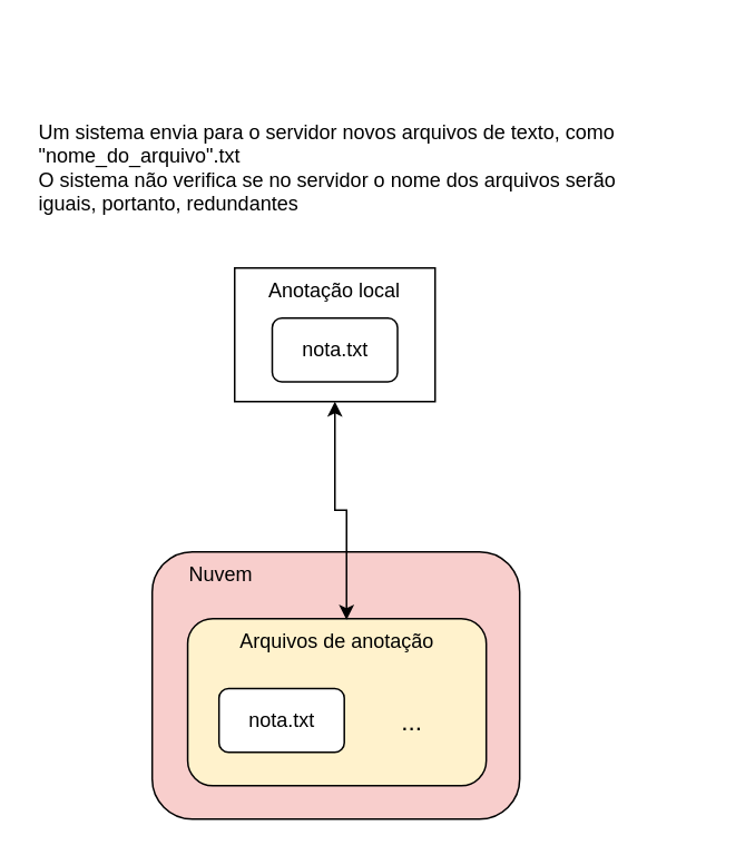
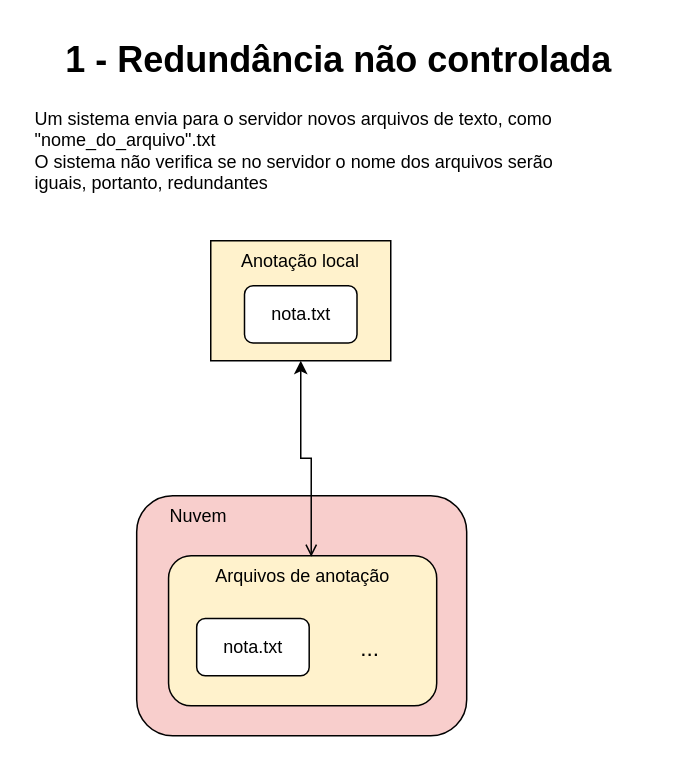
+ <mxCell id="9" value="1 - Redundância não controlada" style="text;strokeColor=none;fillColor=none;html=1;fontSize=24;fontStyle=1;verticalAlign=middle;align=center;rounded=1;glass=0;sketch=0;" parent="1" vertex="1"><mxGeometry x="20.63" y="20" width="409" height="40" as="geometry" /></mxCell>
- <mxCell id="3" value="Anotação local" style="whiteSpace=wrap;html=1;verticalAlign=top;align=center;" parent="1" vertex="1"><mxGeometry x="140" y="160" width="120" height="80" as="geometry" /></mxCell>
+ <mxCell id="3" value="Anotação local" style="whiteSpace=wrap;html=1;verticalAlign=top;align=center;fillColor=#fff2cc;" parent="1" vertex="1"><mxGeometry x="140" y="160" width="120" height="80" as="geometry" /></mxCell>
- <mxCell id="7" value="" style="edgeStyle=orthogonalEdgeStyle;rounded=0;orthogonalLoop=1;jettySize=auto;html=1;exitX=0.5;exitY=1;exitDx=0;exitDy=0;shadow=0;sketch=0;strokeWidth=1;startArrow=classic;startFill=1;entryX=0.532;entryY=0.007;entryDx=0;entryDy=0;entryPerimeter=0;" parent="1" source="3" target="5" edge="1"><mxGeometry relative="1" as="geometry" /></mxCell>
+ <mxCell id="7" value="" style="edgeStyle=orthogonalEdgeStyle;rounded=0;orthogonalLoop=1;jettySize=auto;html=1;exitX=0.5;exitY=1;exitDx=0;exitDy=0;shadow=0;sketch=0;strokeWidth=1;startArrow=classic;startFill=1;entryX=0.532;entryY=0.007;entryDx=0;entryDy=0;entryPerimeter=0;endArrow=open;" parent="1" source="3" target="5" edge="1"><mxGeometry relative="1" as="geometry" /></mxCell>
